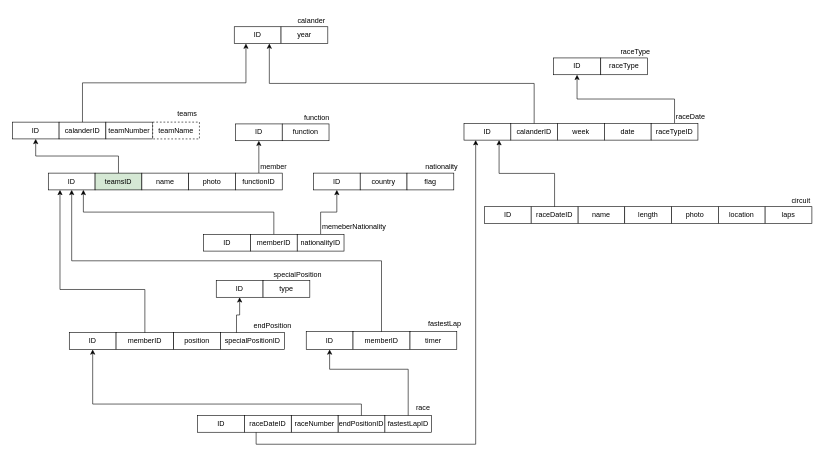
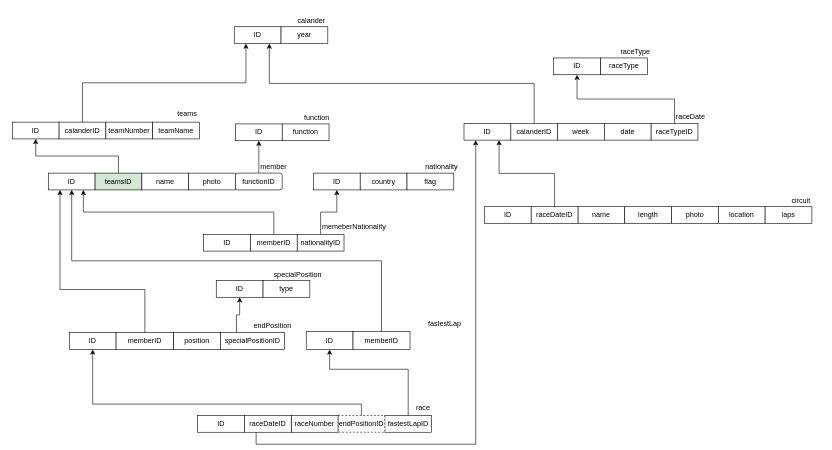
- <mxCell id="22" value="teamName" style="rounded=0;whiteSpace=wrap;html=1;dashed=1;" parent="18" vertex="1"><mxGeometry x="234" y="23" width="78" height="28" as="geometry" /></mxCell>
+ <mxCell id="22" value="teamName" style="rounded=0;whiteSpace=wrap;html=1;" parent="18" vertex="1"><mxGeometry x="234" y="23" width="78" height="28" as="geometry" /></mxCell>
- <mxCell id="42" value="functionID" style="rounded=0;whiteSpace=wrap;html=1;" parent="37" vertex="1"><mxGeometry x="312" y="20" width="78" height="28" as="geometry" /></mxCell>
+ <mxCell id="42" value="functionID" style="whiteSpace=wrap;html=1;rounded=1;" parent="37" vertex="1"><mxGeometry x="312" y="20" width="78" height="28" as="geometry" /></mxCell>
- <mxCell id="5" value="timer" style="rounded=0;whiteSpace=wrap;html=1;" parent="2" vertex="1"><mxGeometry x="173" y="24.353" width="78" height="29.647" as="geometry" /></mxCell>
- <mxCell id="82" value="endPositionID" style="rounded=0;whiteSpace=wrap;html=1;" parent="79" vertex="1"><mxGeometry x="234" width="78" height="28" as="geometry" /></mxCell>
+ <mxCell id="82" value="endPositionID" style="rounded=0;whiteSpace=wrap;html=1;dashed=1;" parent="79" vertex="1"><mxGeometry x="234" width="78" height="28" as="geometry" /></mxCell>
